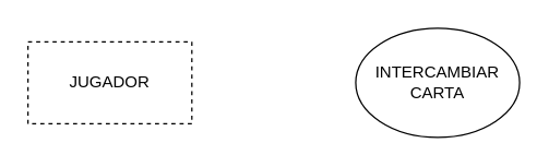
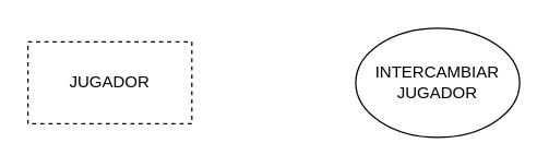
- <mxCell id="3" value="&lt;div&gt;INTERCAMBIAR&lt;/div&gt;&lt;div&gt;CARTA&lt;br&gt;&lt;/div&gt;" style="ellipse;whiteSpace=wrap;html=1;" vertex="1" parent="1"><mxGeometry x="260" y="20" width="120" height="80" as="geometry" /></mxCell>
+ <mxCell id="3" value="&lt;div&gt;INTERCAMBIAR&lt;/div&gt;&lt;div&gt;JUGADOR&lt;br&gt;&lt;/div&gt;" style="ellipse;whiteSpace=wrap;html=1;" vertex="1" parent="1"><mxGeometry x="260" y="20" width="120" height="80" as="geometry" /></mxCell>
